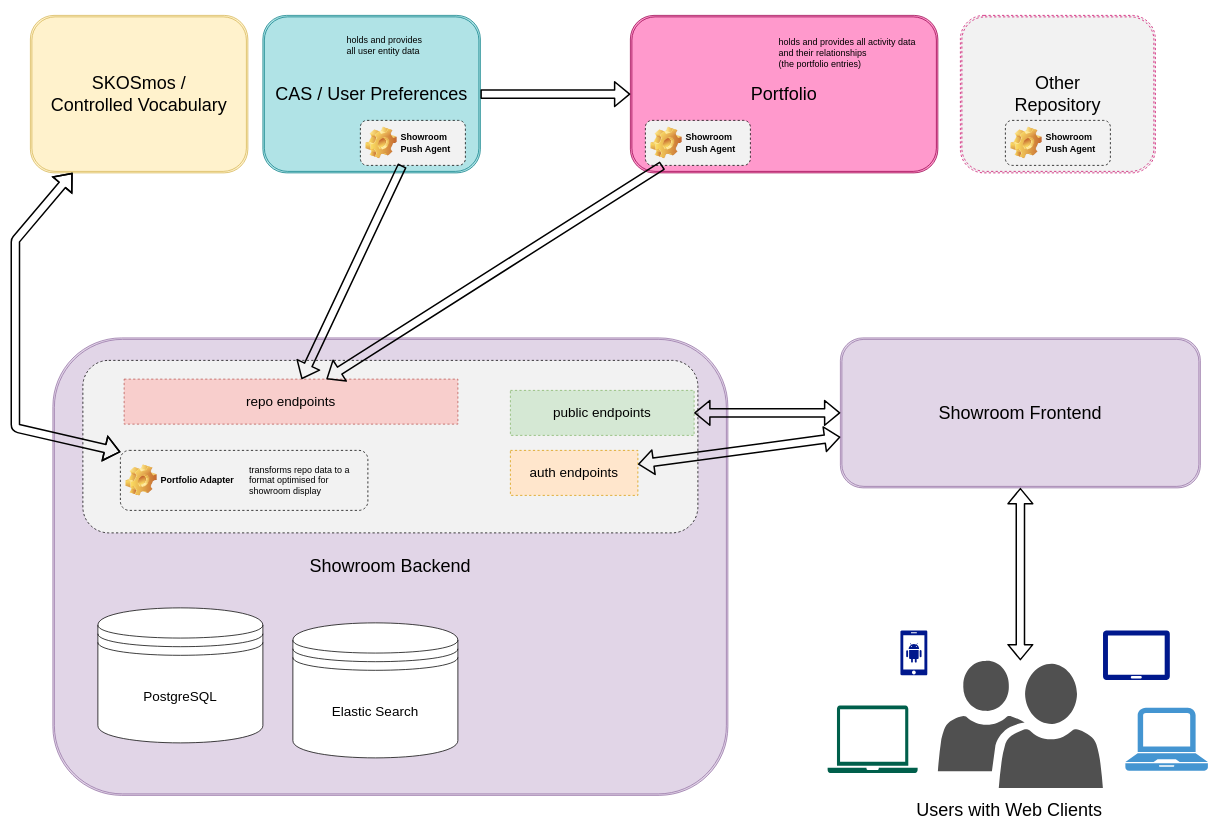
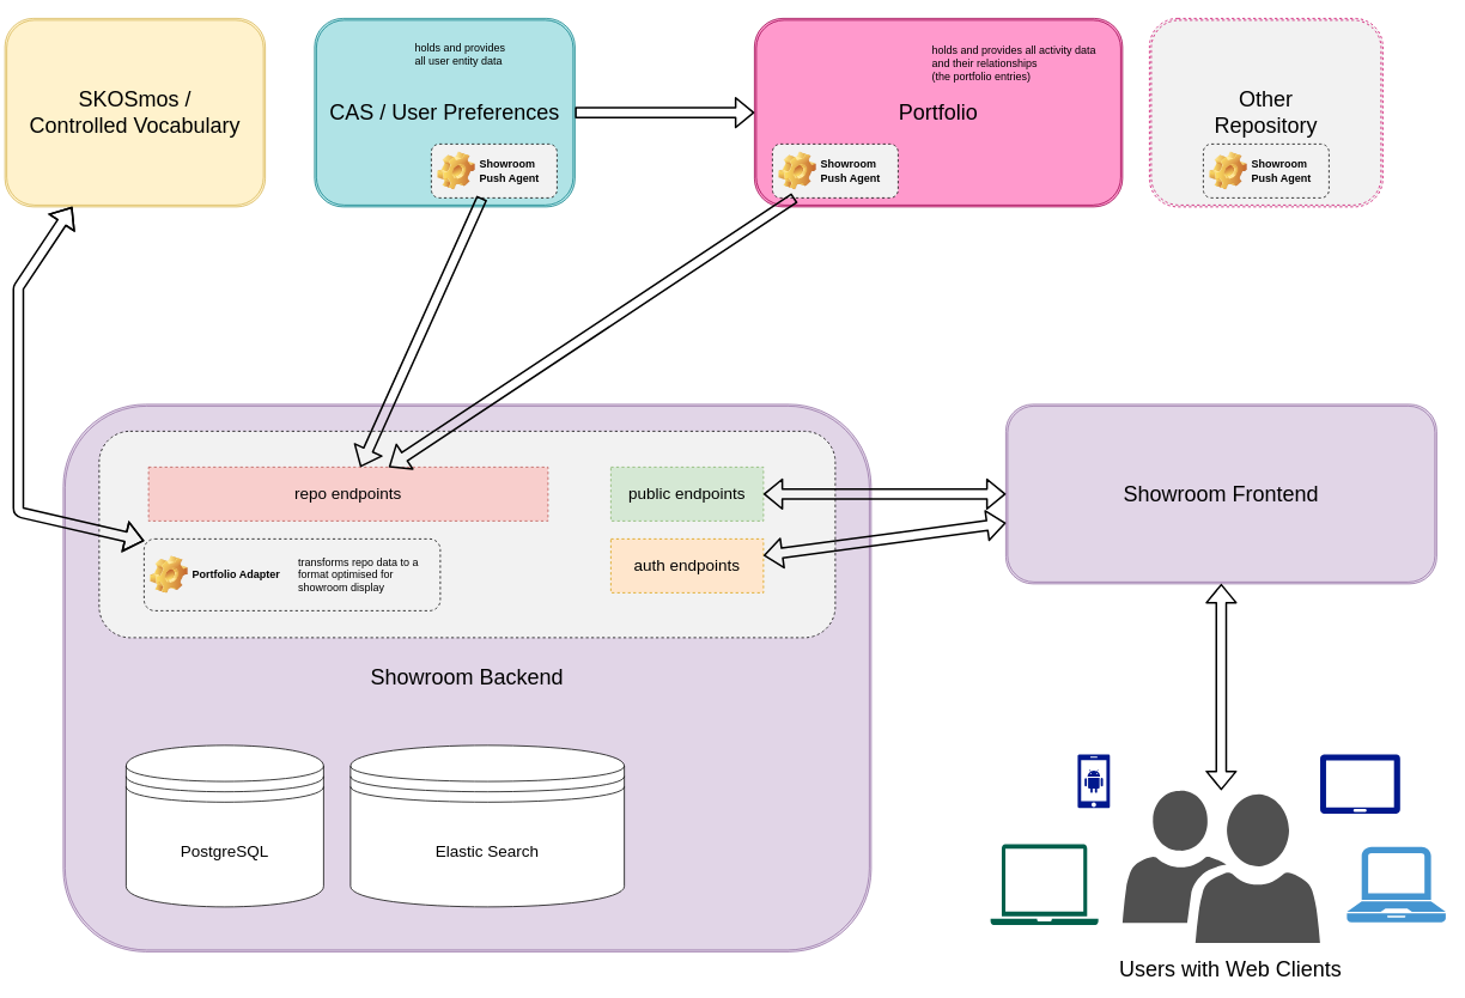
- <mxCell id="30" value="&lt;font style=&quot;font-size: 24px&quot;&gt;SKOSmos /&lt;br&gt;Controlled Vocabulary&lt;br&gt;&lt;/font&gt;" style="shape=ext;double=1;rounded=1;whiteSpace=wrap;html=1;fillColor=#fff2cc;strokeColor=#d6b656;" parent="1" vertex="1"><mxGeometry x="40" y="20" width="290" height="210" as="geometry" /></mxCell>
+ <mxCell id="30" value="&lt;font style=&quot;font-size: 24px&quot;&gt;SKOSmos /&lt;br&gt;Controlled Vocabulary&lt;br&gt;&lt;/font&gt;" style="shape=ext;double=1;rounded=1;whiteSpace=wrap;html=1;fillColor=#fff2cc;strokeColor=#d6b656;" parent="1" vertex="1"><mxGeometry x="5" y="20" width="290" height="210" as="geometry" /></mxCell>
- <mxCell id="15" value="&lt;font style=&quot;font-size: 18px&quot;&gt;repo endpoints&lt;/font&gt;" style="rounded=0;whiteSpace=wrap;html=1;dashed=1;fillColor=#f8cecc;strokeColor=#b85450;" parent="1" vertex="1"><mxGeometry x="165" y="505" width="445" height="60" as="geometry" /></mxCell>
+ <mxCell id="15" value="&lt;font style=&quot;font-size: 18px&quot;&gt;repo endpoints&lt;/font&gt;" style="rounded=0;whiteSpace=wrap;html=1;dashed=1;fillColor=#f8cecc;strokeColor=#b85450;" parent="1" vertex="1"><mxGeometry x="165" y="520" width="445" height="60" as="geometry" /></mxCell>
- <mxCell id="13" value="&lt;font style=&quot;font-size: 18px&quot;&gt;public endpoints&lt;/font&gt;" style="rounded=0;whiteSpace=wrap;html=1;dashed=1;fillColor=#d5e8d4;strokeColor=#82b366;" parent="1" vertex="1"><mxGeometry x="680" y="520" width="245" height="60" as="geometry" /></mxCell>
+ <mxCell id="13" value="&lt;font style=&quot;font-size: 18px&quot;&gt;public endpoints&lt;/font&gt;" style="rounded=0;whiteSpace=wrap;html=1;dashed=1;fillColor=#d5e8d4;strokeColor=#82b366;" parent="1" vertex="1"><mxGeometry x="680" y="520" width="170" height="60" as="geometry" /></mxCell>
- <mxCell id="7" value="&lt;font style=&quot;font-size: 18px&quot;&gt;PostgreSQL&lt;/font&gt;" style="shape=datastore;whiteSpace=wrap;html=1;" parent="1" vertex="1"><mxGeometry x="130" y="810" width="220" height="180" as="geometry" /></mxCell>
+ <mxCell id="7" value="&lt;font style=&quot;font-size: 18px&quot;&gt;PostgreSQL&lt;/font&gt;" style="shape=datastore;whiteSpace=wrap;html=1;" parent="1" vertex="1"><mxGeometry x="140" y="830" width="220" height="180" as="geometry" /></mxCell>
- <mxCell id="8" value="&lt;font style=&quot;font-size: 18px&quot;&gt;Elastic Search&lt;/font&gt;" style="shape=datastore;whiteSpace=wrap;html=1;" parent="1" vertex="1"><mxGeometry x="390" y="830" width="220" height="180" as="geometry" /></mxCell>
+ <mxCell id="8" value="&lt;font style=&quot;font-size: 18px&quot;&gt;Elastic Search&lt;/font&gt;" style="shape=datastore;whiteSpace=wrap;html=1;" parent="1" vertex="1"><mxGeometry x="390" y="830" width="305" height="180" as="geometry" /></mxCell>
- <mxCell id="21" value="&lt;font style=&quot;font-size: 24px&quot;&gt;Users with Web Clients&lt;/font&gt;" style="text;html=1;align=center;verticalAlign=middle;resizable=0;points=[];autosize=1;" parent="1" vertex="1"><mxGeometry x="1215" y="1070" width="260" height="20" as="geometry" /></mxCell>
+ <mxCell id="21" value="&lt;font style=&quot;font-size: 24px&quot;&gt;Users with Web Clients&lt;/font&gt;" style="text;html=1;align=center;verticalAlign=middle;resizable=0;points=[];autosize=1;" parent="1" vertex="1"><mxGeometry x="1240" y="1070" width="260" height="20" as="geometry" /></mxCell>
